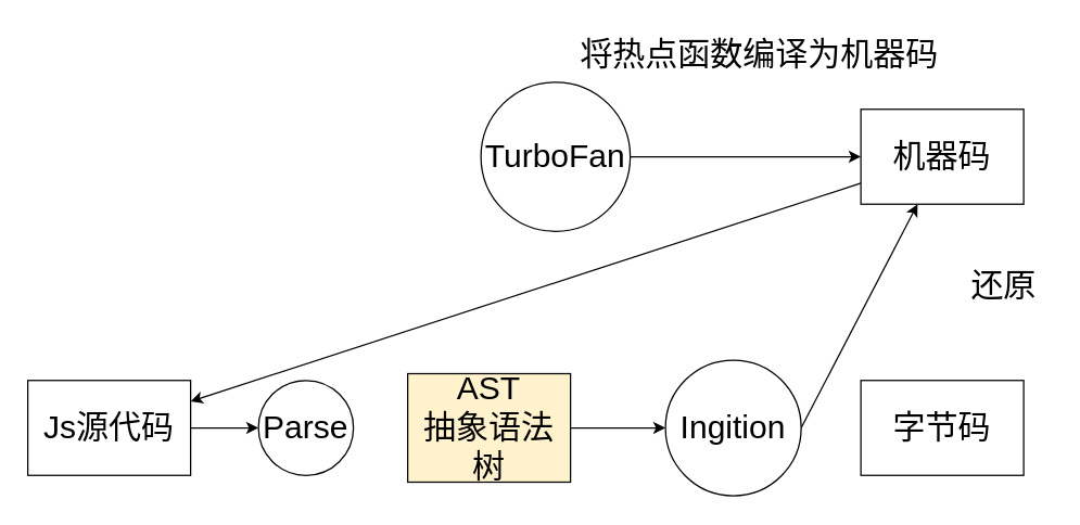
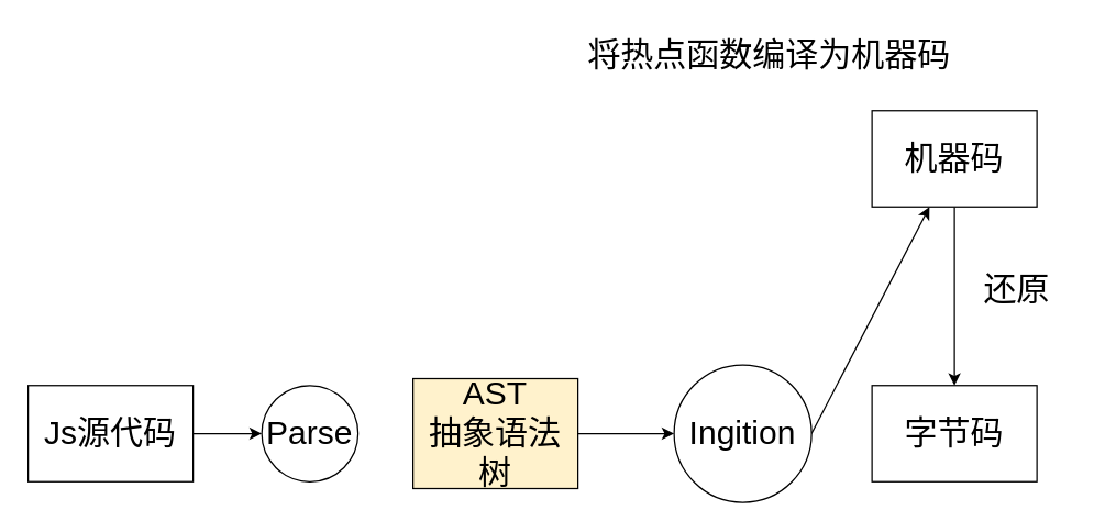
- <mxCell id="13" value="TurboFan" style="ellipse;whiteSpace=wrap;html=1;aspect=fixed;fontSize=24;" vertex="1" parent="1"><mxGeometry x="354" y="60" width="110" height="110" as="geometry" /></mxCell>
- <mxCell id="12" style="edgeStyle=none;html=1;exitX=1;exitY=0.5;exitDx=0;exitDy=0;entryX=0;entryY=0.5;entryDx=0;entryDy=0;fontSize=24;" edge="1" parent="1" source="13" target="11"><mxGeometry relative="1" as="geometry" /></mxCell>
- <mxCell id="10" style="edgeStyle=none;html=1;fontSize=24;" edge="1" parent="1" source="11" target="3"><mxGeometry relative="1" as="geometry" /></mxCell>
+ <mxCell id="10" style="edgeStyle=none;html=1;entryX=0.5;entryY=0;entryDx=0;entryDy=0;fontSize=24;" edge="1" parent="1" source="11" target="9"><mxGeometry relative="1" as="geometry" /></mxCell>
